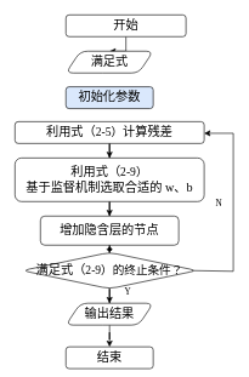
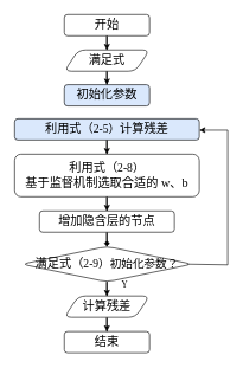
- <mxCell id="3" value="开始" style="rounded=1;whiteSpace=wrap;html=1;fontSize=17;fontFamily=Times New Roman;" vertex="1" parent="1"><mxGeometry x="90" y="20" width="165" height="30" as="geometry" /></mxCell>
+ <mxCell id="3" value="开始" style="rounded=1;whiteSpace=wrap;html=1;fontSize=17;fontFamily=Times New Roman;" vertex="1" parent="1"><mxGeometry x="90" y="20" width="120" height="30" as="geometry" /></mxCell>
+ <mxCell id="4" value="" style="edgeStyle=orthogonalEdgeStyle;rounded=0;orthogonalLoop=1;jettySize=auto;html=1;fontFamily=Times New Roman;" edge="1" parent="1" source="5" target="6"><mxGeometry relative="1" as="geometry" /></mxCell>
- <mxCell id="8" value="利用式（&lt;span style=&quot;font-size: 12pt; text-align: start;&quot; lang=&quot;EN-US&quot;&gt;2-5&lt;/span&gt;&lt;span style=&quot;font-size: 12pt; text-align: start;&quot;&gt;）&lt;/span&gt;计算残差" style="whiteSpace=wrap;html=1;fontSize=17;rounded=1;fontFamily=Times New Roman;" vertex="1" parent="1"><mxGeometry x="20" y="167" width="260" height="30" as="geometry" /></mxCell>
+ <mxCell id="8" value="利用式（&lt;span style=&quot;font-size: 12pt; text-align: start;&quot; lang=&quot;EN-US&quot;&gt;2-5&lt;/span&gt;&lt;span style=&quot;font-size: 12pt; text-align: start;&quot;&gt;）&lt;/span&gt;计算残差" style="whiteSpace=wrap;html=1;fontSize=17;rounded=1;fontFamily=Times New Roman;fillColor=#dae8fc;" vertex="1" parent="1"><mxGeometry x="20" y="167" width="260" height="30" as="geometry" /></mxCell>
- <mxCell id="10" value="利用式（&lt;span style=&quot;font-size: 12pt; text-align: start;&quot; lang=&quot;EN-US&quot;&gt;2-9&lt;/span&gt;&lt;span style=&quot;font-size: 12pt; text-align: start;&quot;&gt;）&lt;/span&gt;&lt;span style=&quot;font-size: medium; text-align: start;&quot;&gt;&lt;/span&gt;&lt;br&gt;基于监督机制选取合适的 w、b" style="whiteSpace=wrap;html=1;fontSize=17;rounded=1;fontFamily=Times New Roman;" vertex="1" parent="1"><mxGeometry x="20" y="217" width="260" height="60" as="geometry" /></mxCell>
+ <mxCell id="10" value="利用式（&lt;span style=&quot;font-size: 12pt; text-align: start;&quot; lang=&quot;EN-US&quot;&gt;2-8&lt;/span&gt;&lt;span style=&quot;font-size: 12pt; text-align: start;&quot;&gt;）&lt;/span&gt;&lt;span style=&quot;font-size: medium; text-align: start;&quot;&gt;&lt;/span&gt;&lt;br&gt;基于监督机制选取合适的 w、b" style="whiteSpace=wrap;html=1;fontSize=17;rounded=1;fontFamily=Times New Roman;" vertex="1" parent="1"><mxGeometry x="20" y="217" width="260" height="60" as="geometry" /></mxCell>
- <mxCell id="19" value="N" style="text;html=1;align=center;verticalAlign=middle;resizable=0;points=[];autosize=1;strokeColor=none;fillColor=none;fontFamily=Times New Roman;" vertex="1" parent="1"><mxGeometry x="285" y="265" width="30" height="30" as="geometry" /></mxCell>
- <mxCell id="12" value="增加隐含层的节点" style="rounded=1;whiteSpace=wrap;html=1;fontSize=17;fontFamily=Times New Roman;" vertex="1" parent="1"><mxGeometry x="55" y="297" width="190" height="40" as="geometry" /></mxCell>
+ <mxCell id="12" value="增加隐含层的节点" style="rounded=1;whiteSpace=wrap;html=1;fontSize=17;fontFamily=Times New Roman;" vertex="1" parent="1"><mxGeometry x="55" y="297" width="190" height="30" as="geometry" /></mxCell>
- <mxCell id="14" value="满足式（&lt;span style=&quot;font-size: 12pt; text-align: start;&quot; lang=&quot;EN-US&quot;&gt;2-9&lt;/span&gt;&lt;span style=&quot;font-size: 12pt; text-align: start;&quot;&gt;）的终止条件？&lt;/span&gt;&lt;span style=&quot;font-size: medium; text-align: start;&quot;&gt;&lt;/span&gt;" style="rhombus;whiteSpace=wrap;html=1;fontSize=17;rounded=1;fontFamily=Times New Roman;" vertex="1" parent="1"><mxGeometry x="30" y="347" width="240" height="50" as="geometry" /></mxCell>
+ <mxCell id="14" value="满足式（&lt;span style=&quot;font-size: 12pt; text-align: start;&quot; lang=&quot;EN-US&quot;&gt;2-9&lt;/span&gt;&lt;span style=&quot;font-size: 12pt; text-align: start;&quot;&gt;）初始化参数？&lt;/span&gt;&lt;span style=&quot;font-size: medium; text-align: start;&quot;&gt;&lt;/span&gt;" style="rhombus;whiteSpace=wrap;html=1;fontSize=17;rounded=1;fontFamily=Times New Roman;" vertex="1" parent="1"><mxGeometry x="30" y="347" width="240" height="50" as="geometry" /></mxCell>
- <mxCell id="17" value="输出结果" style="shape=parallelogram;perimeter=parallelogramPerimeter;whiteSpace=wrap;html=1;fixedSize=1;fontSize=17;rounded=1;fontFamily=Times New Roman;" vertex="1" parent="1"><mxGeometry x="90" y="417" width="120" height="30" as="geometry" /></mxCell>
+ <mxCell id="17" value="计算残差" style="shape=parallelogram;perimeter=parallelogramPerimeter;whiteSpace=wrap;html=1;fixedSize=1;fontSize=17;rounded=1;fontFamily=Times New Roman;" vertex="1" parent="1"><mxGeometry x="90" y="417" width="120" height="30" as="geometry" /></mxCell>
- <mxCell id="15" value="结束" style="rounded=1;whiteSpace=wrap;html=1;fontSize=17;fontFamily=Times New Roman;" vertex="1" parent="1"><mxGeometry x="90" y="477" width="120" height="30" as="geometry" /></mxCell>
+ <mxCell id="15" value="结束" style="rounded=1;whiteSpace=wrap;html=1;fontSize=17;fontFamily=Times New Roman;" vertex="1" parent="1"><mxGeometry x="90" y="467" width="120" height="30" as="geometry" /></mxCell>
